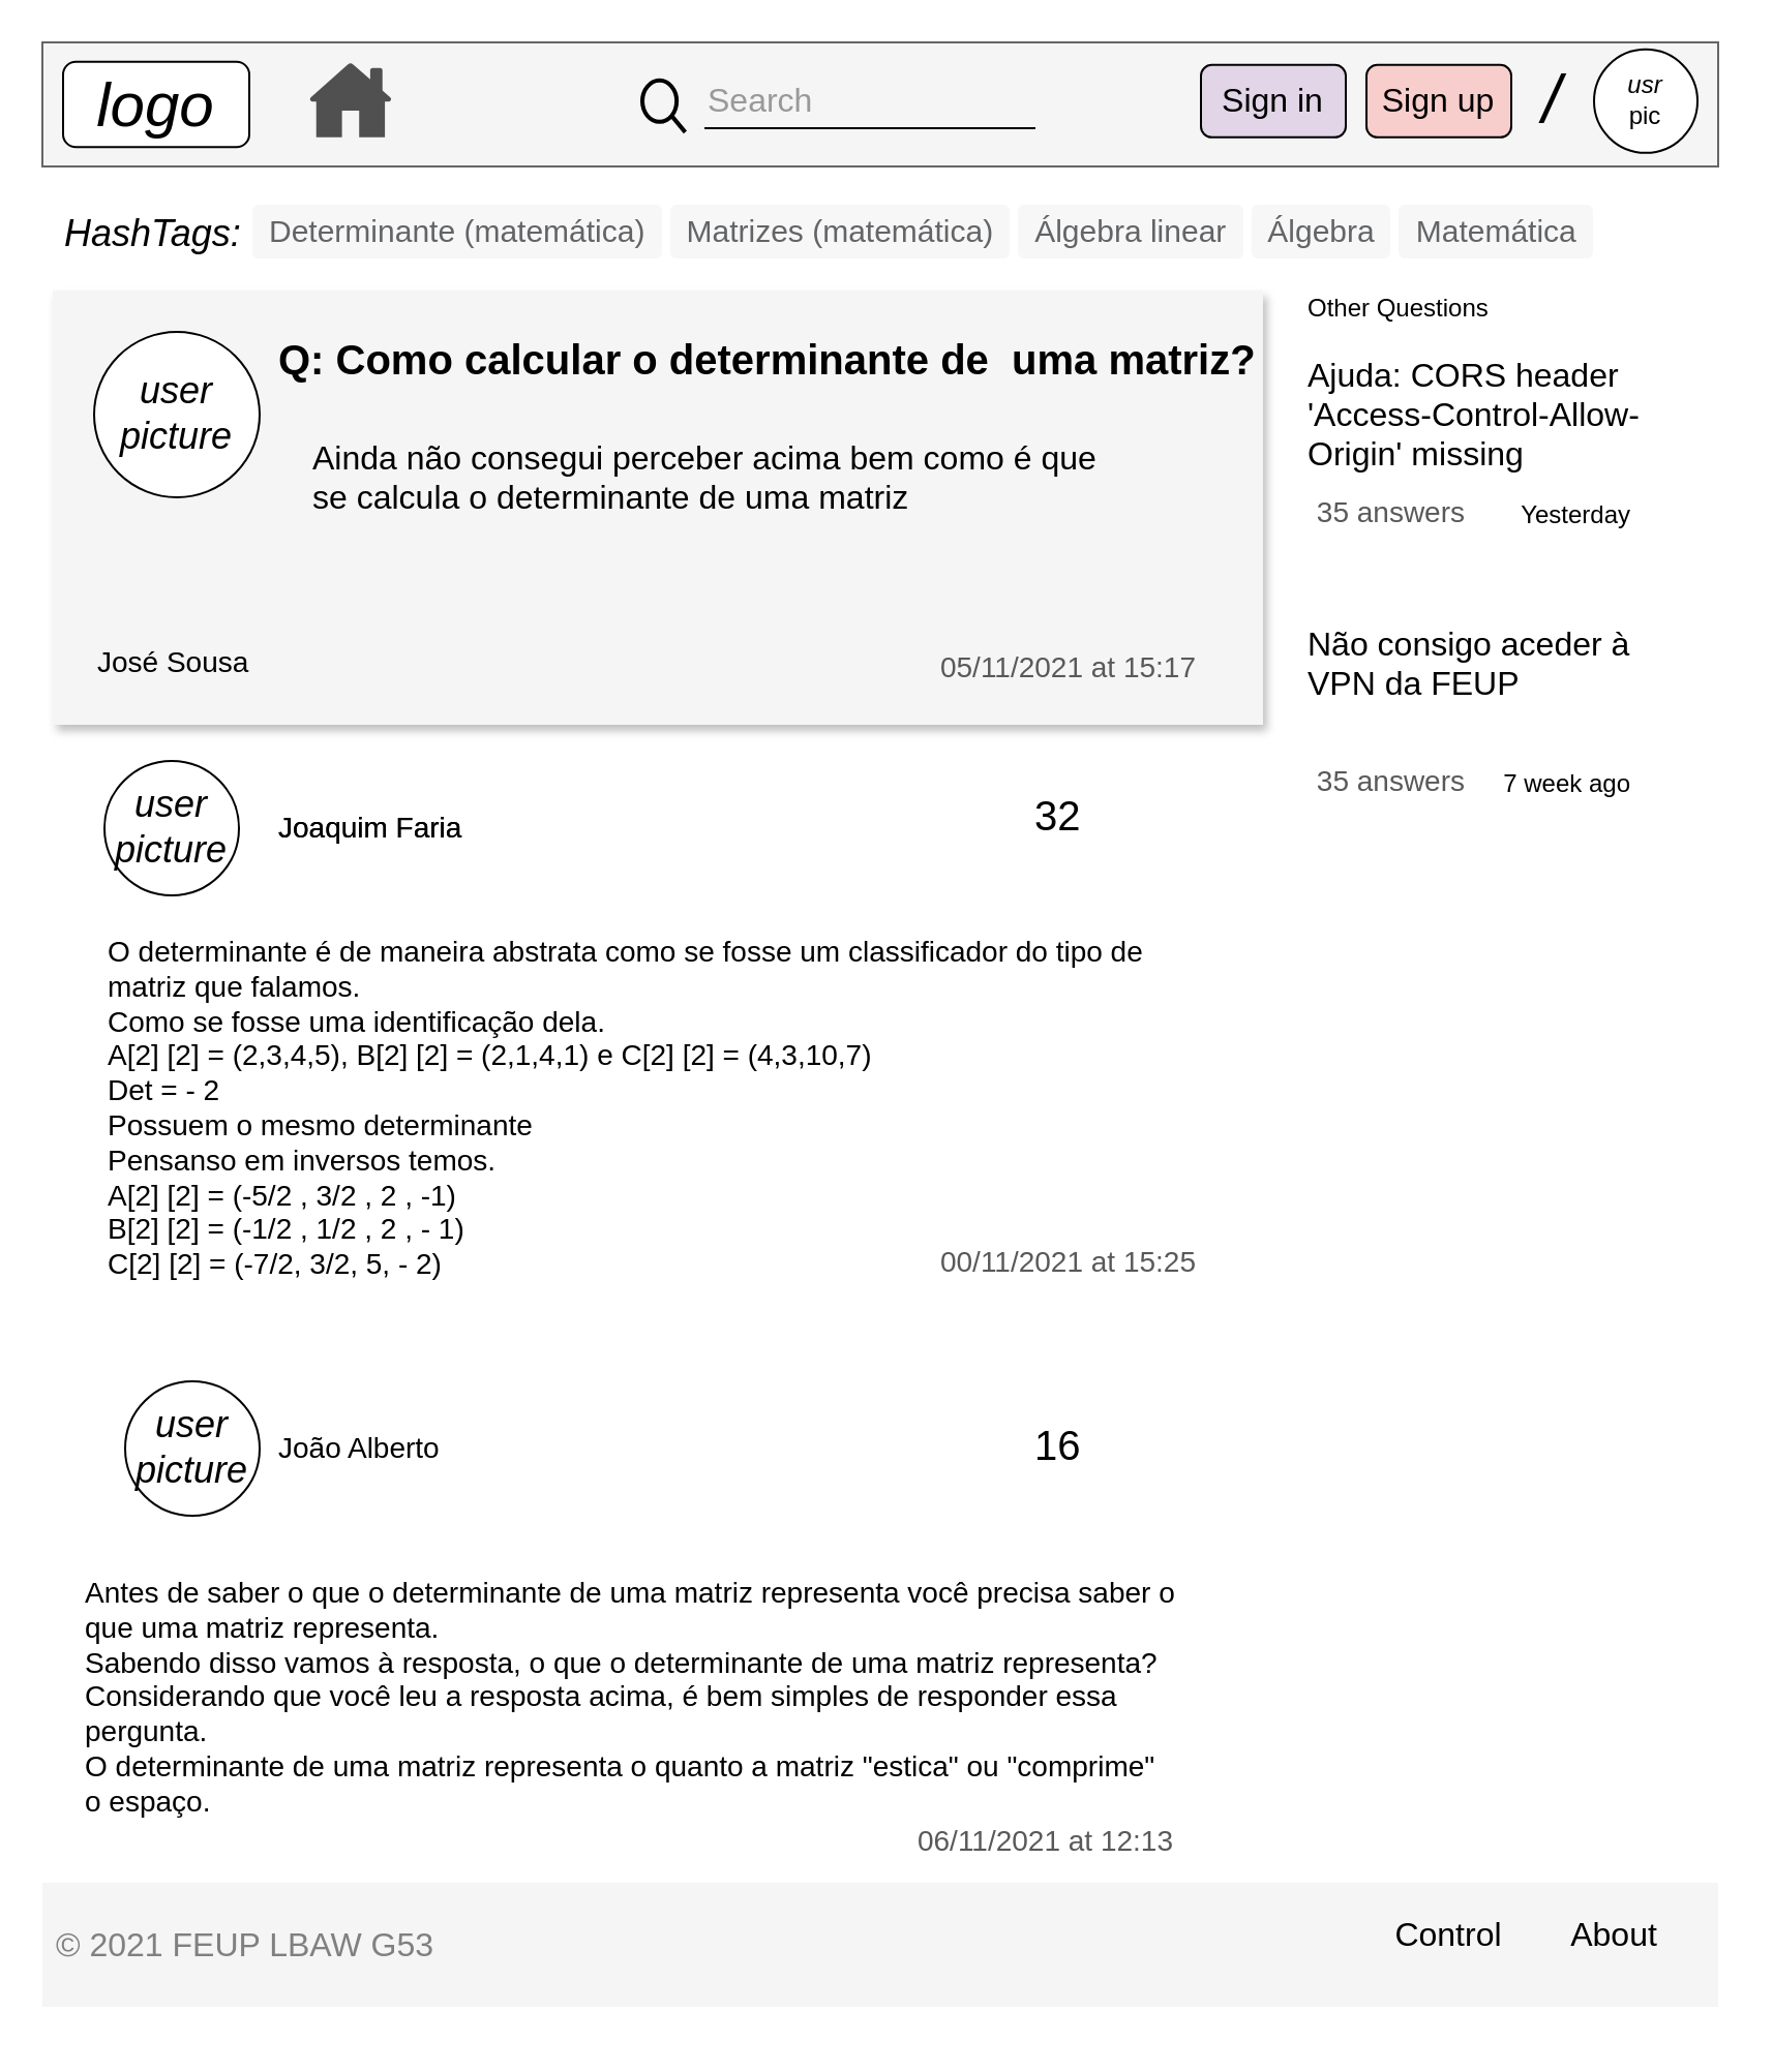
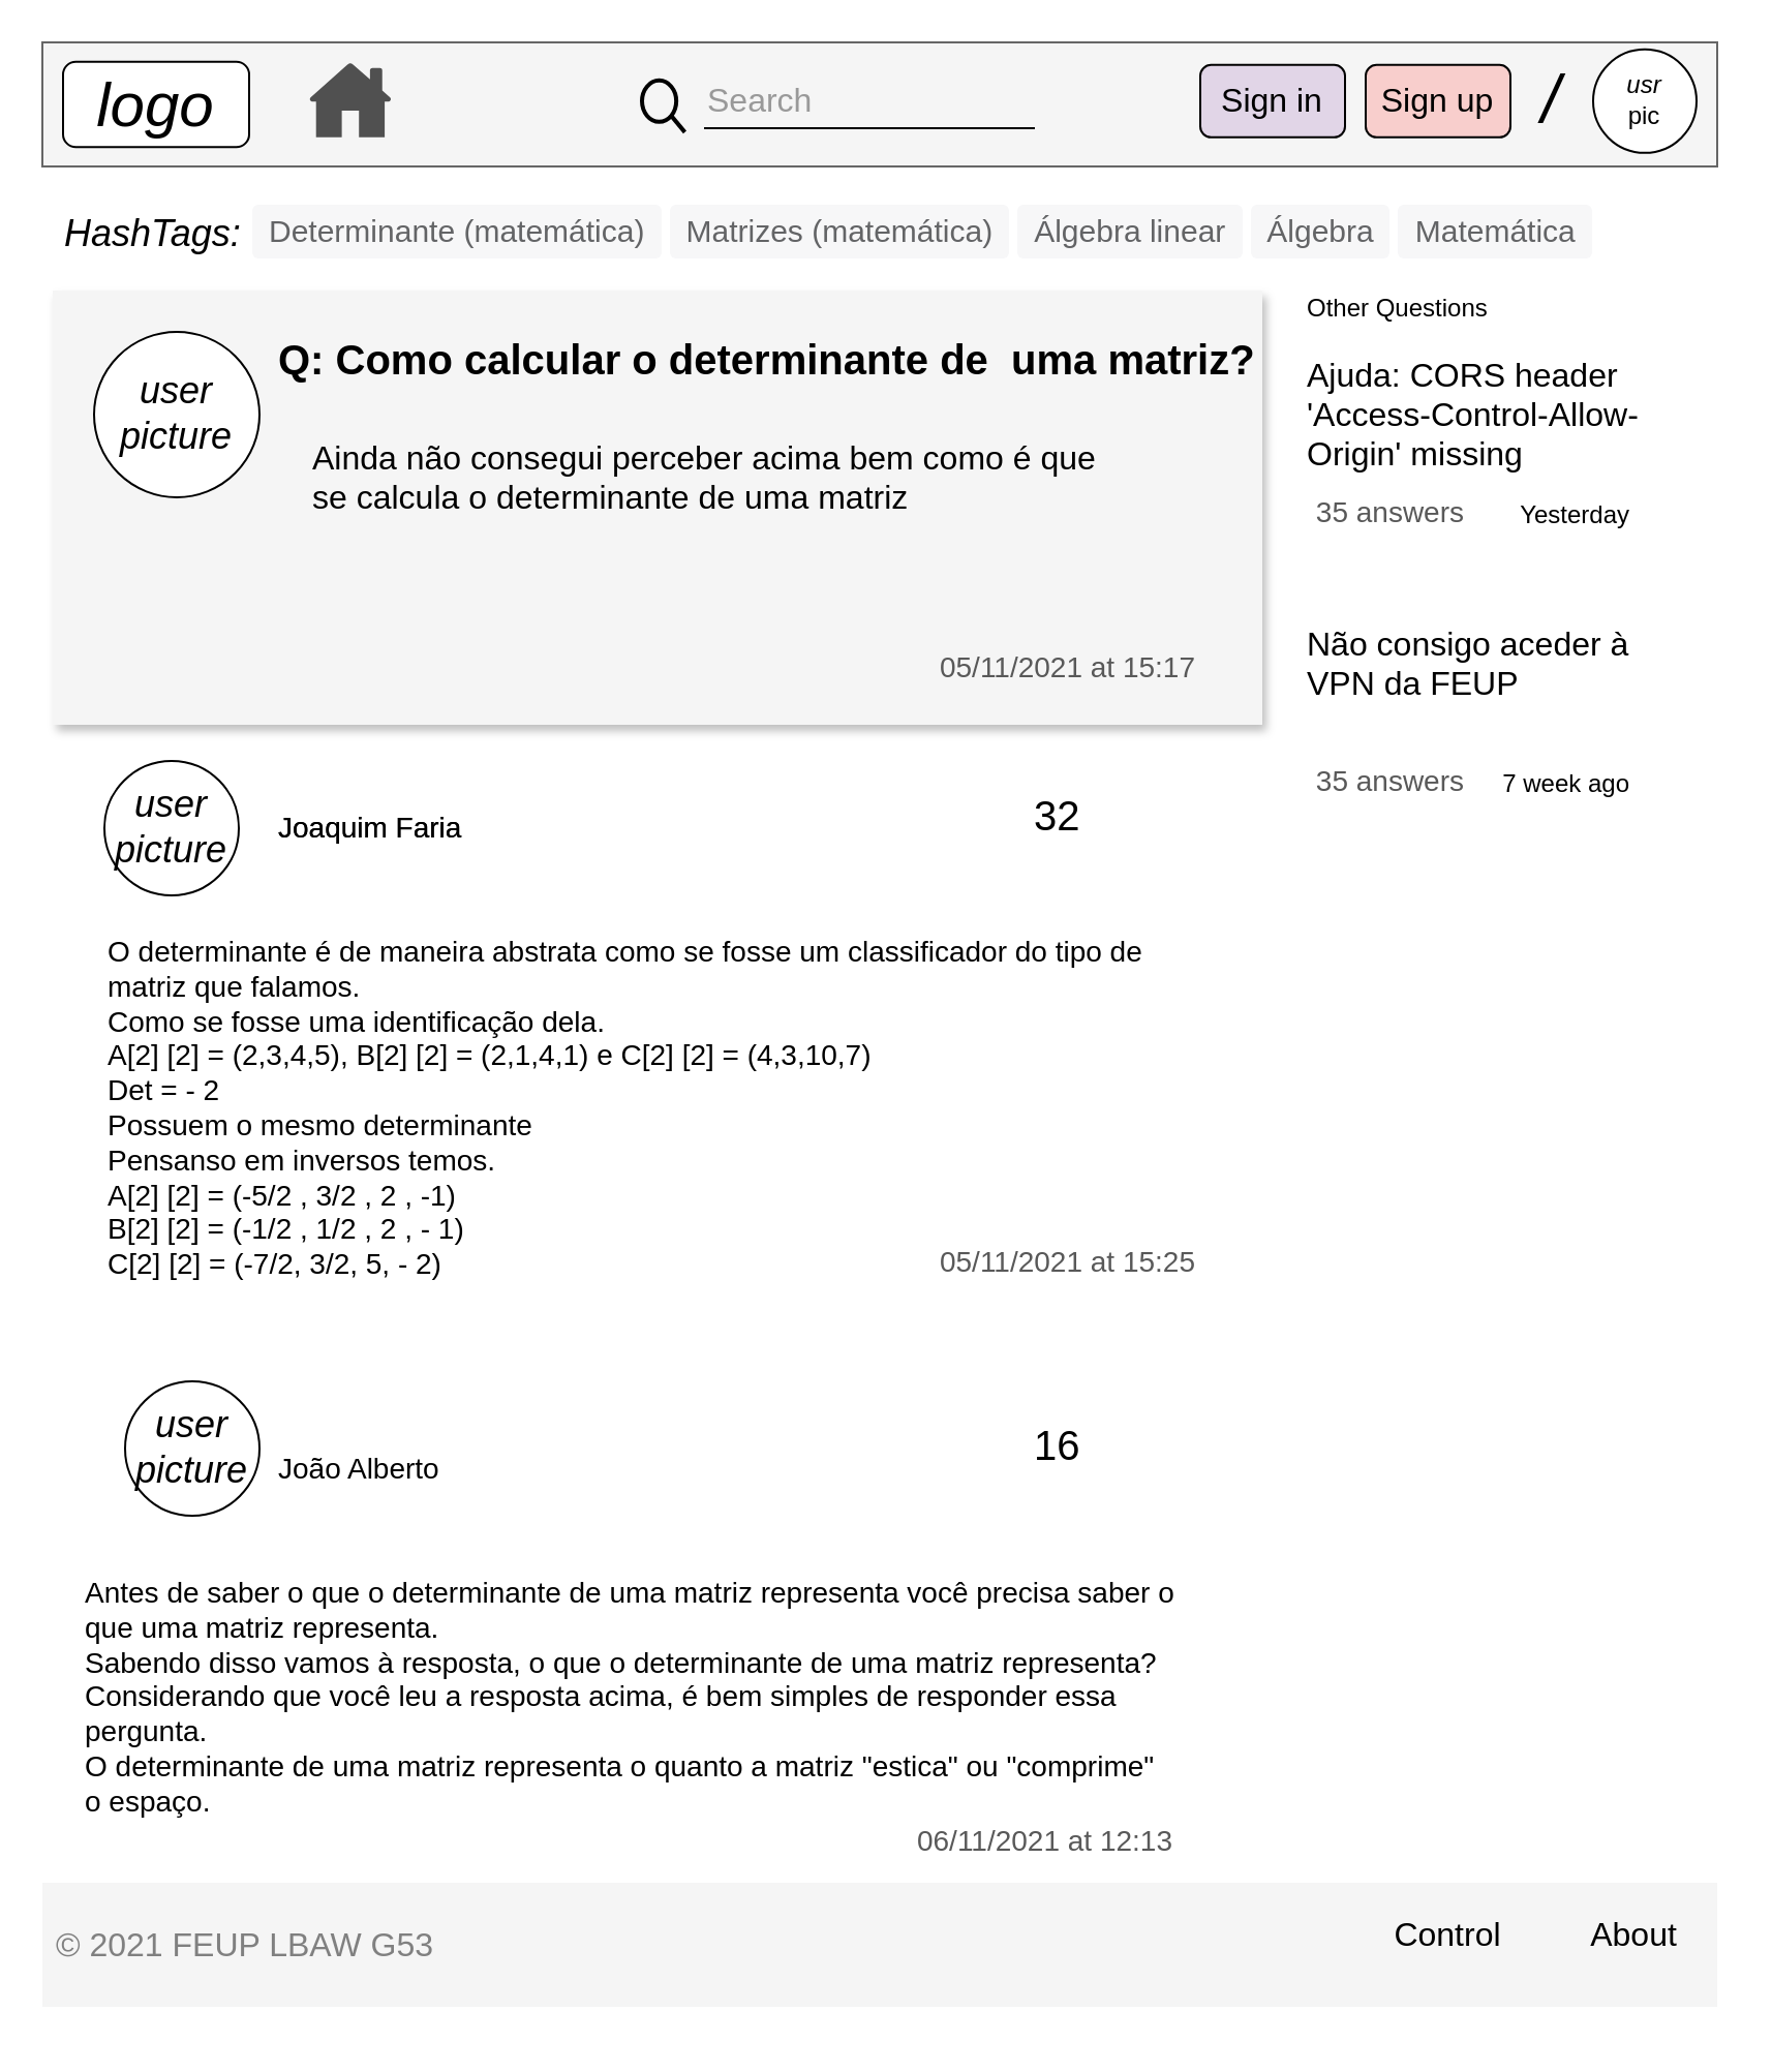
- <mxCell id="13" value="José Sousa" style="text;spacingTop=-5;fontSize=14;" parent="1" vertex="1"><mxGeometry x="45" y="310" width="210" height="20" as="geometry" /></mxCell>
- <mxCell id="47" value="00/11/2021 at 15:25" style="text;spacingTop=-5;fontStyle=0;align=right;fontColor=#595959;fontSize=14;" vertex="1" parent="1"><mxGeometry x="438" y="600" width="142" height="15" as="geometry" /></mxCell>
+ <mxCell id="47" value="05/11/2021 at 15:25" style="text;spacingTop=-5;fontStyle=0;align=right;fontColor=#595959;fontSize=14;" vertex="1" parent="1"><mxGeometry x="438" y="600" width="142" height="15" as="geometry" /></mxCell>
- <mxCell id="33" value="João Alberto" style="text;spacingTop=-5;fontSize=14;" vertex="1" parent="1"><mxGeometry x="132.5" y="690" width="210" height="20" as="geometry" /></mxCell>
+ <mxCell id="33" value="João Alberto" style="text;spacingTop=-5;fontSize=14;" vertex="1" parent="1"><mxGeometry x="132.5" y="700" width="210" height="20" as="geometry" /></mxCell>
- <mxCell id="43" value="About" style="text;html=1;strokeColor=none;fillColor=none;align=center;verticalAlign=middle;whiteSpace=wrap;rounded=0;fontSize=16;fontColor=#000000;" vertex="1" parent="1"><mxGeometry x="750" y="920" width="60" height="30" as="geometry" /></mxCell>
+ <mxCell id="43" value="About" style="text;html=1;strokeColor=none;fillColor=none;align=center;verticalAlign=middle;whiteSpace=wrap;rounded=0;fontSize=16;fontColor=#000000;" vertex="1" parent="1"><mxGeometry x="760" y="920" width="60" height="30" as="geometry" /></mxCell>
